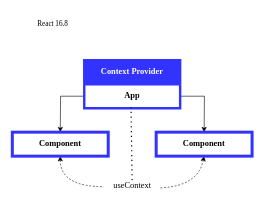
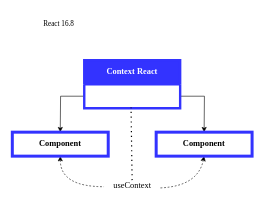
- <mxCell id="2" value="React 16.8" style="text;html=1;strokeColor=none;fillColor=none;align=left;verticalAlign=middle;whiteSpace=wrap;rounded=0;fontFamily=Verdana;" vertex="1" parent="1"><mxGeometry x="60" y="20" width="160" height="40" as="geometry" /></mxCell>
+ <mxCell id="2" value="React 16.8" style="text;html=1;strokeColor=none;fillColor=none;align=left;verticalAlign=middle;whiteSpace=wrap;rounded=0;fontFamily=Verdana;" vertex="1" parent="1"><mxGeometry x="70" y="20" width="160" height="40" as="geometry" /></mxCell>
- <mxCell id="5" value="Context Provider" style="shape=table;html=1;whiteSpace=wrap;startSize=40;container=1;collapsible=0;childLayout=tableLayout;fontStyle=1;align=center;fontFamily=Verdana;strokeWidth=4;fontSize=14;strokeColor=#3333FF;fillColor=#3333FF;fontColor=#FFFFFF;" vertex="1" parent="1"><mxGeometry x="140" y="100" width="160" height="80" as="geometry" /></mxCell>
+ <mxCell id="5" value="Context React" style="shape=table;html=1;whiteSpace=wrap;startSize=40;container=1;collapsible=0;childLayout=tableLayout;fontStyle=1;align=center;fontFamily=Verdana;strokeWidth=4;fontSize=14;strokeColor=#3333FF;fillColor=#3333FF;fontColor=#FFFFFF;" vertex="1" parent="1"><mxGeometry x="140" y="100" width="160" height="80" as="geometry" /></mxCell>
- <mxCell id="7" value="&lt;b&gt;&lt;font style=&quot;font-size: 14px&quot; face=&quot;Verdana&quot;&gt;App&lt;/font&gt;&lt;/b&gt;" style="shape=partialRectangle;html=1;whiteSpace=wrap;connectable=0;top=0;left=0;bottom=0;right=0;overflow=hidden;strokeWidth=5;perimeterSpacing=5;labelBackgroundColor=none;fillColor=none;" vertex="1" parent="6"><mxGeometry width="160" height="40" as="geometry" /></mxCell>
